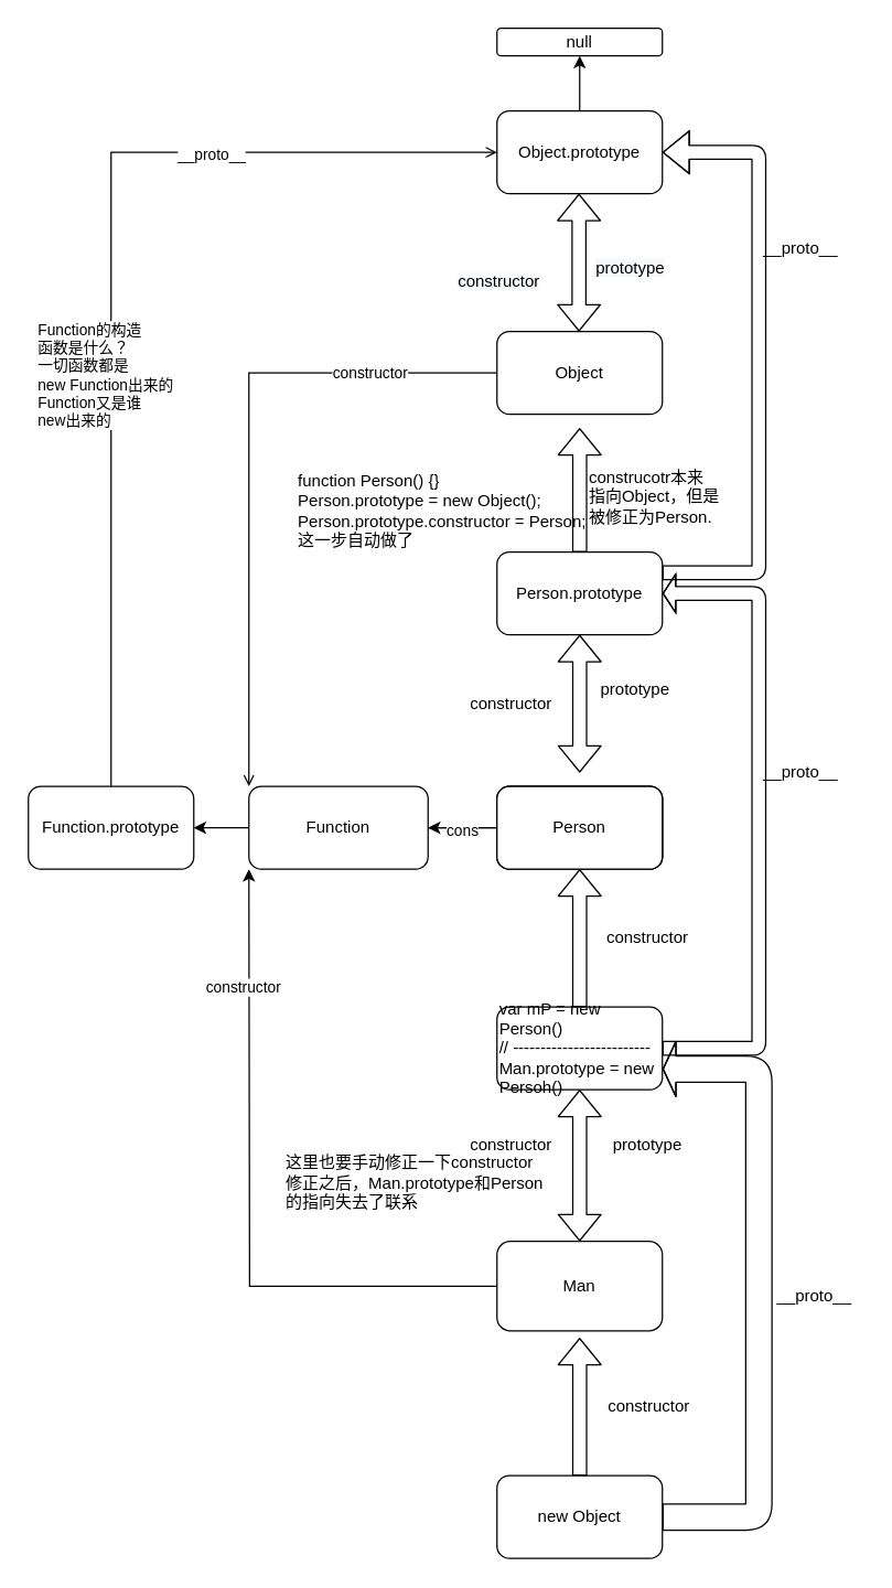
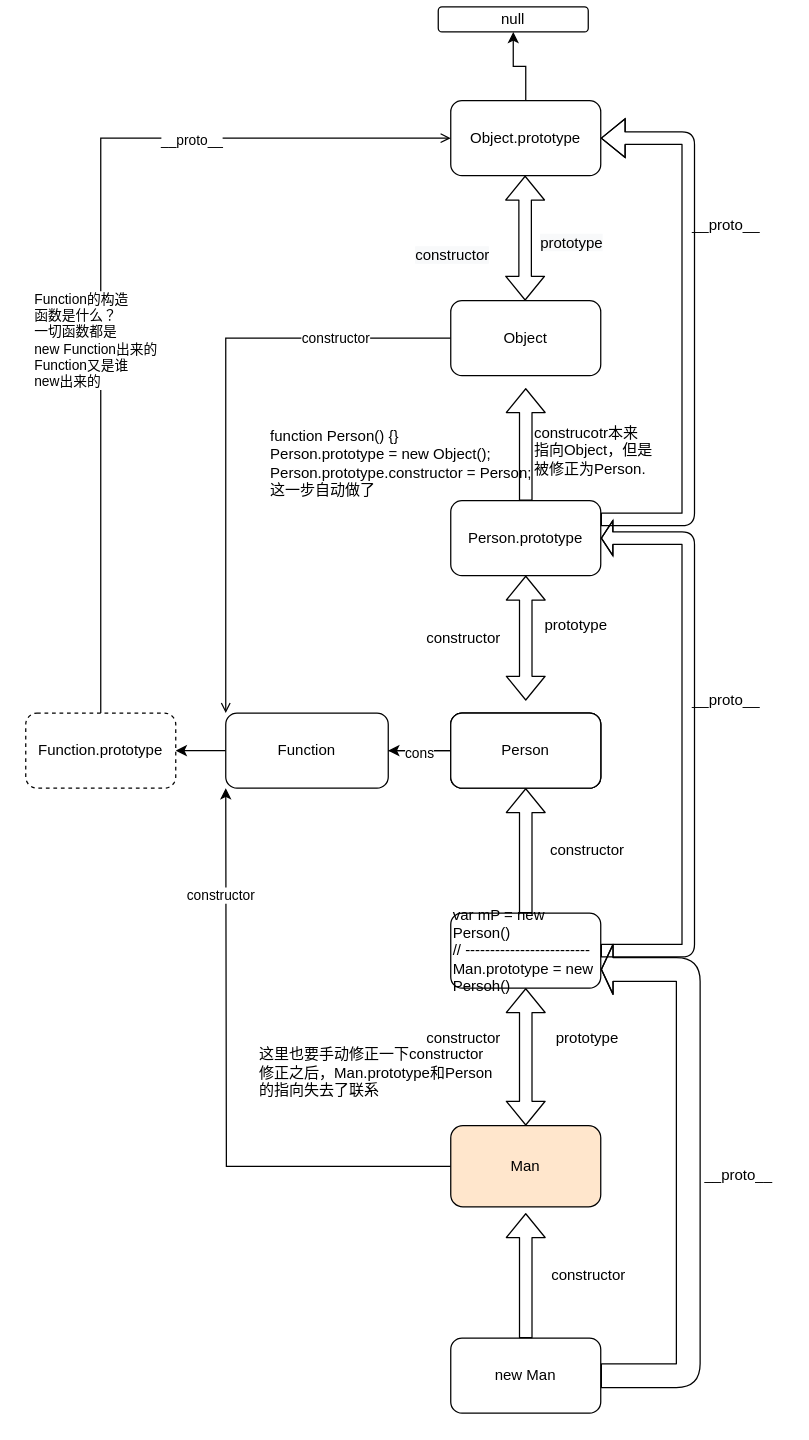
- <mxCell id="22" value="null" style="rounded=1;whiteSpace=wrap;html=1;" vertex="1" parent="1"><mxGeometry x="360" y="20" width="120" height="20" as="geometry" /></mxCell>
+ <mxCell id="22" value="null" style="rounded=1;whiteSpace=wrap;html=1;" vertex="1" parent="1"><mxGeometry x="350" y="5" width="120" height="20" as="geometry" /></mxCell>
- <mxCell id="36" value="Function.prototype" style="rounded=1;whiteSpace=wrap;html=1;" vertex="1" parent="1"><mxGeometry y="570" width="120" height="60" as="geometry" x="20" /></mxCell>
+ <mxCell id="36" value="Function.prototype" style="rounded=1;whiteSpace=wrap;html=1;dashed=1;" vertex="1" parent="1"><mxGeometry y="570" width="120" height="60" as="geometry" x="20" /></mxCell>
- <mxCell id="42" value="Man" style="rounded=1;whiteSpace=wrap;html=1;" vertex="1" parent="1"><mxGeometry x="360" y="900" width="120" height="65" as="geometry" /></mxCell>
+ <mxCell id="42" value="Man" style="rounded=1;whiteSpace=wrap;html=1;fillColor=#ffe6cc;" vertex="1" parent="1"><mxGeometry x="360" y="900" width="120" height="65" as="geometry" /></mxCell>
- <mxCell id="43" value="new Object" style="rounded=1;whiteSpace=wrap;html=1;" vertex="1" parent="1"><mxGeometry x="360" y="1070" width="120" height="60" as="geometry" /></mxCell>
+ <mxCell id="43" value="new Man" style="rounded=1;whiteSpace=wrap;html=1;" vertex="1" parent="1"><mxGeometry x="360" y="1070" width="120" height="60" as="geometry" /></mxCell>
